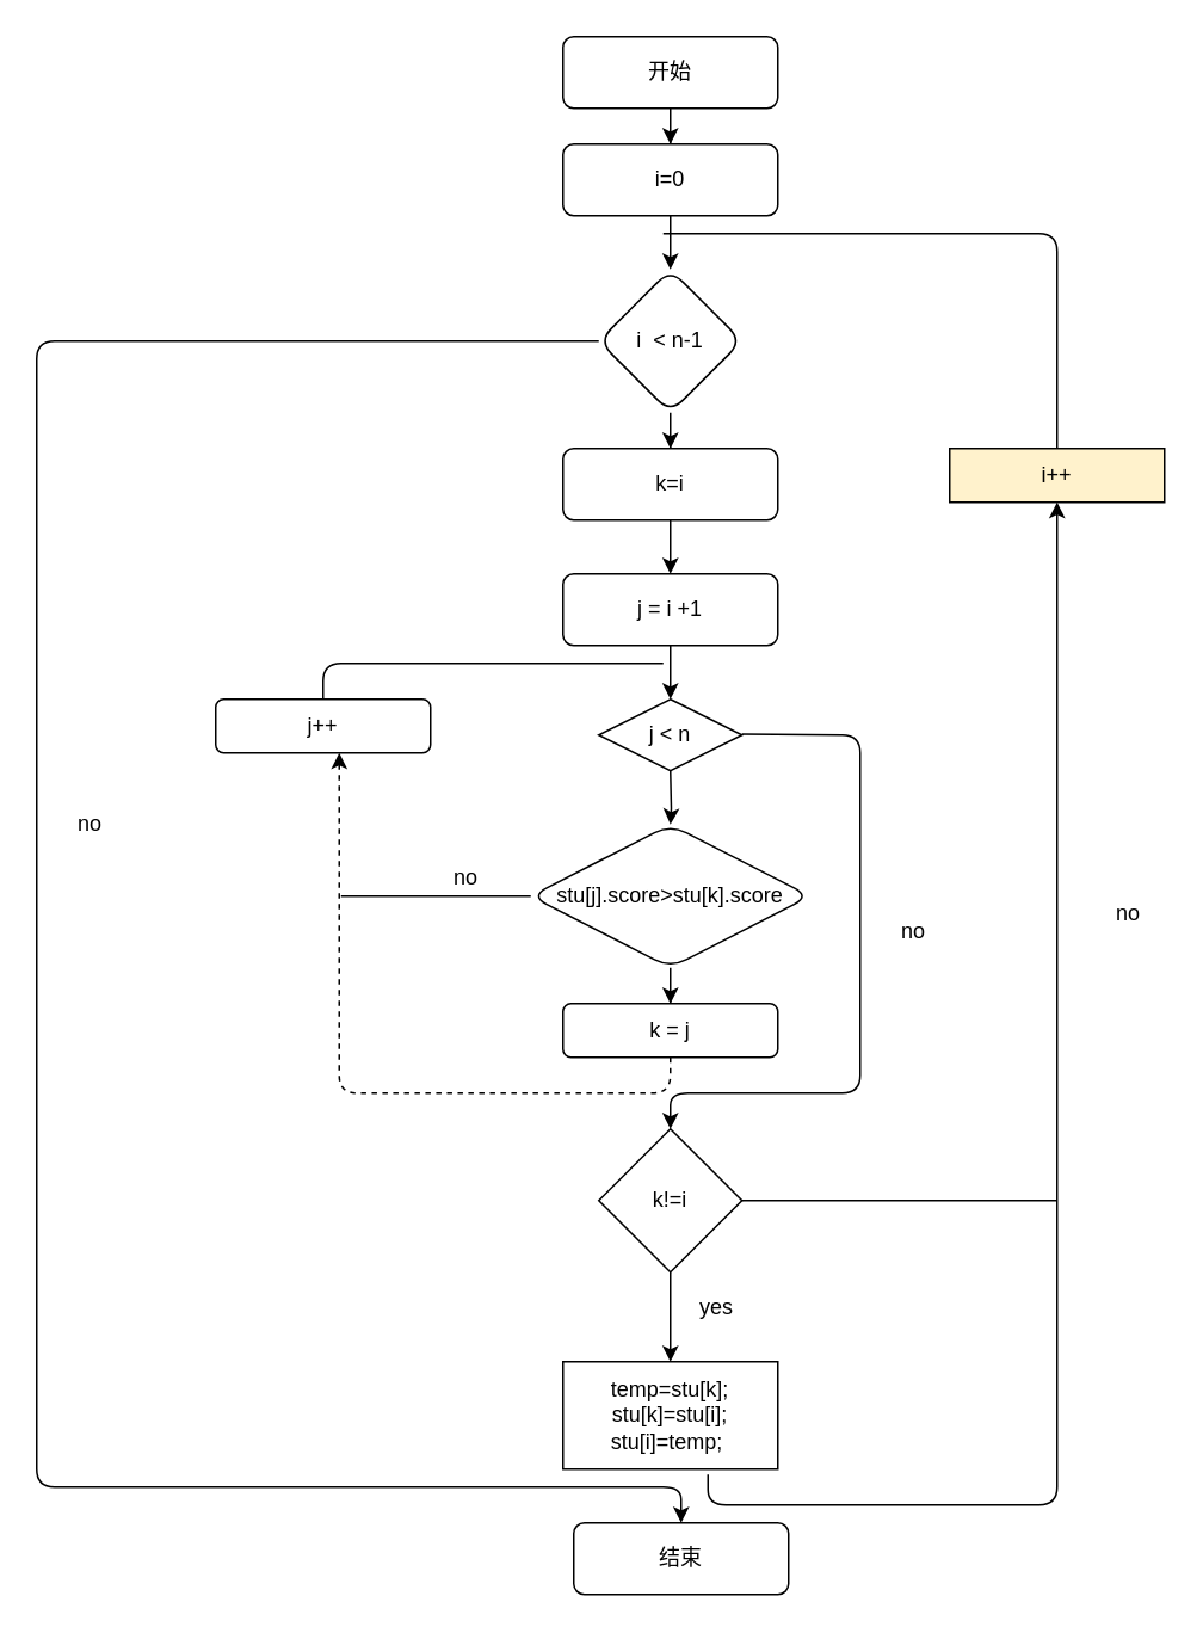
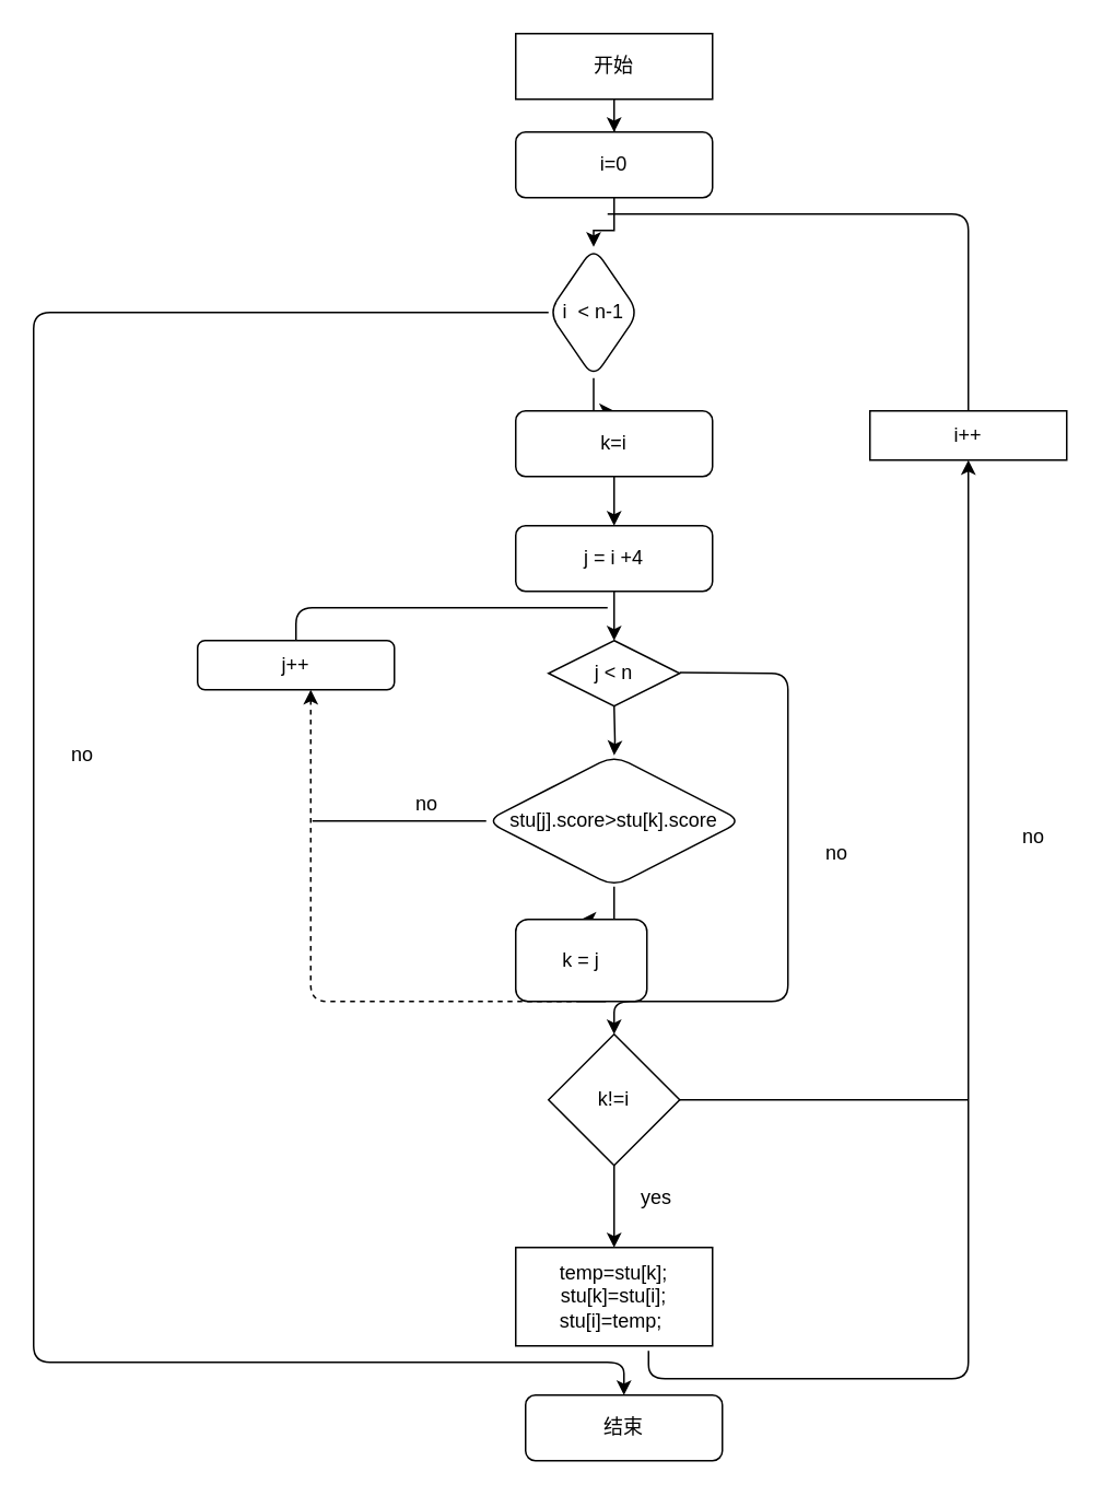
- <mxCell id="3" value="开始" style="rounded=1;whiteSpace=wrap;html=1;" vertex="1" parent="1"><mxGeometry x="314" y="20" width="120" height="40" as="geometry" /></mxCell>
+ <mxCell id="3" value="开始" style="whiteSpace=wrap;html=1;rounded=0;" vertex="1" parent="1"><mxGeometry x="314" y="20" width="120" height="40" as="geometry" /></mxCell>
- <mxCell id="7" value="i&amp;nbsp; &amp;lt; n-1" style="rhombus;whiteSpace=wrap;html=1;rounded=1;" vertex="1" parent="1"><mxGeometry x="334" y="150" width="80" height="80" as="geometry" /></mxCell>
+ <mxCell id="7" value="i&amp;nbsp; &amp;lt; n-1" style="rhombus;whiteSpace=wrap;html=1;rounded=1;" vertex="1" parent="1"><mxGeometry x="334" y="150" width="55" height="80" as="geometry" /></mxCell>
- <mxCell id="17" value="i++" style="rounded=0;whiteSpace=wrap;html=1;fillColor=#fff2cc;" vertex="1" parent="1"><mxGeometry x="530" y="250" width="120" height="30" as="geometry" /></mxCell>
+ <mxCell id="17" value="i++" style="rounded=0;whiteSpace=wrap;html=1;" vertex="1" parent="1"><mxGeometry x="530" y="250" width="120" height="30" as="geometry" /></mxCell>
- <mxCell id="11" value="j = i +1" style="whiteSpace=wrap;html=1;rounded=1;" vertex="1" parent="1"><mxGeometry x="314" y="320" width="120" height="40" as="geometry" /></mxCell>
+ <mxCell id="11" value="j = i +4" style="whiteSpace=wrap;html=1;rounded=1;" vertex="1" parent="1"><mxGeometry x="314" y="320" width="120" height="40" as="geometry" /></mxCell>
- <mxCell id="15" value="k = j" style="whiteSpace=wrap;html=1;rounded=1;" vertex="1" parent="1"><mxGeometry x="314" y="560" width="120" height="30" as="geometry" /></mxCell>
+ <mxCell id="15" value="k = j" style="whiteSpace=wrap;html=1;rounded=1;" vertex="1" parent="1"><mxGeometry x="314" y="560" width="80" height="50" as="geometry" /></mxCell>
